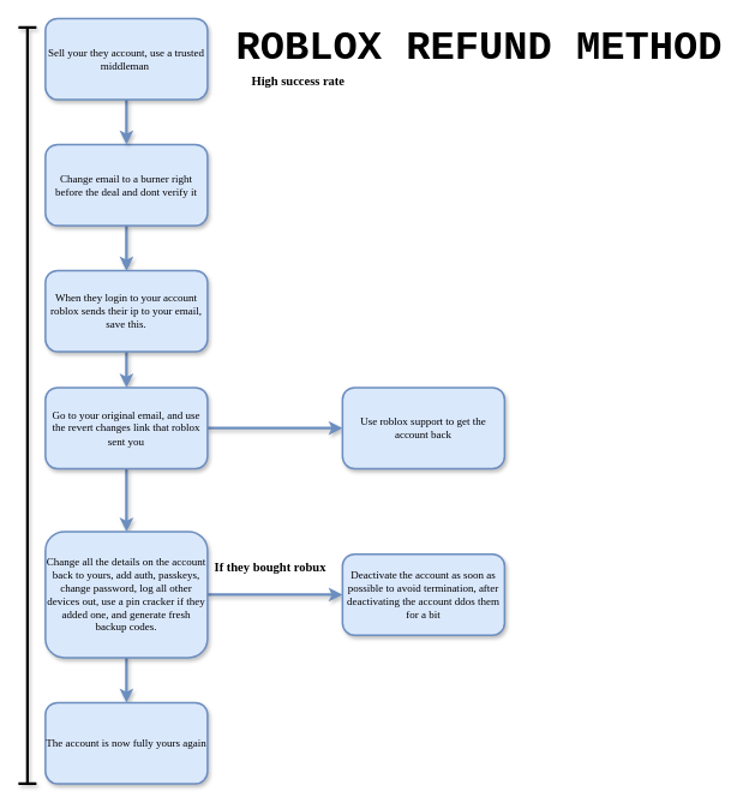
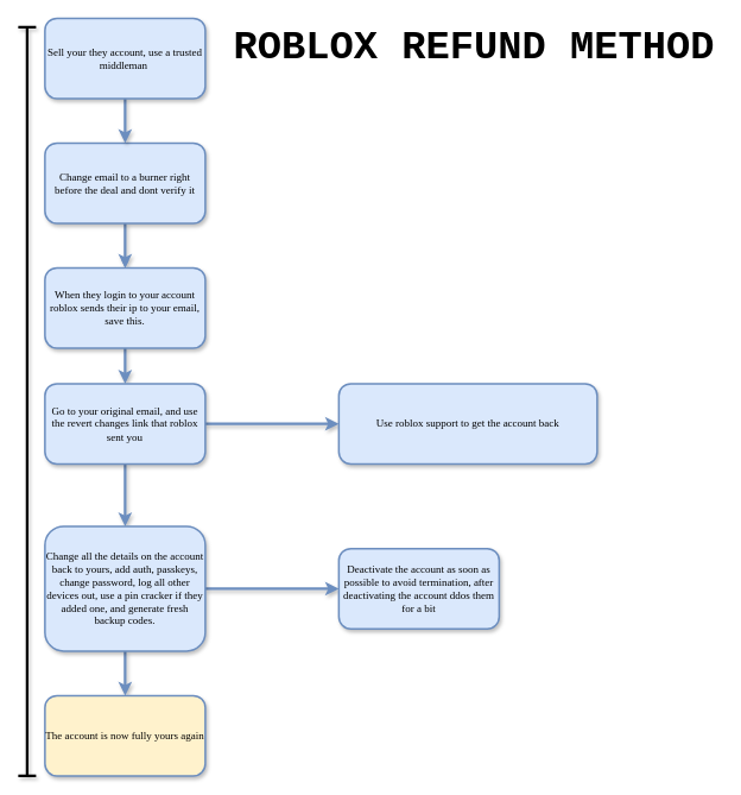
- <mxCell id="21" value="&lt;font face=&quot;Verdana&quot;&gt;&lt;span style=&quot;font-size: 14px;&quot;&gt;&lt;b&gt;High success rate&lt;/b&gt;&lt;/span&gt;&lt;/font&gt;" style="text;html=1;align=center;verticalAlign=middle;whiteSpace=wrap;rounded=1;" parent="1" vertex="1"><mxGeometry x="260" y="70" width="142" height="40" as="geometry" /></mxCell>
- <mxCell id="10" value="&lt;font face=&quot;Verdana&quot;&gt;Use roblox support to get the account back&lt;/font&gt;" style="rounded=1;whiteSpace=wrap;html=1;fontSize=12;glass=0;strokeWidth=2;shadow=1;container=0;snapToPoint=0;fixDash=0;backgroundOutline=0;fillColor=#dae8fc;strokeColor=#6c8ebf;" parent="1" vertex="1"><mxGeometry x="380" y="430" width="180" height="90" as="geometry" /></mxCell>
+ <mxCell id="10" value="&lt;font face=&quot;Verdana&quot;&gt;Use roblox support to get the account back&lt;/font&gt;" style="rounded=1;whiteSpace=wrap;html=1;fontSize=12;glass=0;strokeWidth=2;shadow=1;container=0;snapToPoint=0;fixDash=0;backgroundOutline=0;fillColor=#dae8fc;strokeColor=#6c8ebf;" parent="1" vertex="1"><mxGeometry x="380" y="430" width="290" height="90" as="geometry" /></mxCell>
- <mxCell id="19" value="&lt;b style=&quot;font-family: Verdana; font-size: 14px;&quot;&gt;If they bought robux&lt;/b&gt;" style="text;html=1;align=center;verticalAlign=middle;whiteSpace=wrap;rounded=1;" parent="1" vertex="1"><mxGeometry x="230" y="610" width="140" height="40" as="geometry" /></mxCell>
- <mxCell id="14" value="&lt;font face=&quot;Verdana&quot;&gt;The account is now fully yours again&lt;/font&gt;" style="rounded=1;whiteSpace=wrap;html=1;fontSize=12;glass=0;strokeWidth=2;shadow=1;container=0;snapToPoint=0;fixDash=0;backgroundOutline=0;fillColor=#dae8fc;strokeColor=#6c8ebf;" parent="1" vertex="1"><mxGeometry x="50" y="780" width="180" height="90" as="geometry" /></mxCell>
+ <mxCell id="14" value="&lt;font face=&quot;Verdana&quot;&gt;The account is now fully yours again&lt;/font&gt;" style="rounded=1;whiteSpace=wrap;html=1;fontSize=12;glass=0;strokeWidth=2;shadow=1;container=0;snapToPoint=0;fixDash=0;backgroundOutline=0;fillColor=#fff2cc;strokeColor=#6c8ebf;" parent="1" vertex="1"><mxGeometry x="50" y="780" width="180" height="90" as="geometry" /></mxCell>
